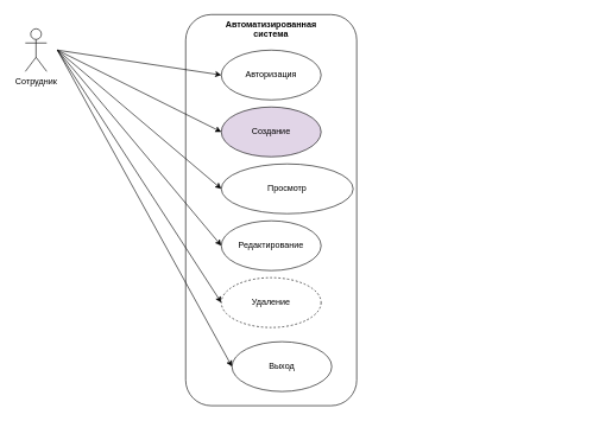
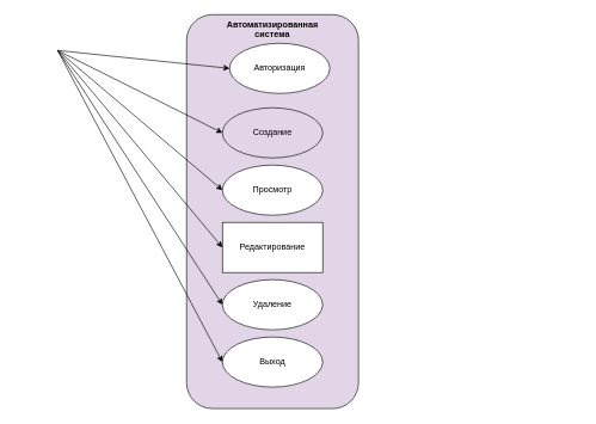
- <mxCell id="2" value="&lt;b&gt;Автоматизированная&lt;br&gt;система&lt;/b&gt;" style="rounded=1;whiteSpace=wrap;html=1;verticalAlign=top;" parent="1" vertex="1"><mxGeometry x="260" y="20" width="240" height="550" as="geometry" /></mxCell>
+ <mxCell id="2" value="&lt;b&gt;Автоматизированная&lt;br&gt;система&lt;/b&gt;" style="rounded=1;whiteSpace=wrap;html=1;verticalAlign=top;fillColor=#e1d5e7;" parent="1" vertex="1"><mxGeometry x="260" y="20" width="240" height="550" as="geometry" /></mxCell>
- <mxCell id="14" value="Сотрудник" style="shape=umlActor;verticalLabelPosition=bottom;verticalAlign=top;html=1;outlineConnect=0;" parent="1" vertex="1"><mxGeometry x="35" y="40" width="30" height="60" as="geometry" /></mxCell>
- <mxCell id="16" value="Авторизация" style="ellipse;whiteSpace=wrap;html=1;" parent="1" vertex="1"><mxGeometry x="310" y="70" width="140" height="70" as="geometry" /></mxCell>
+ <mxCell id="16" value="Авторизация" style="ellipse;whiteSpace=wrap;html=1;" parent="1" vertex="1"><mxGeometry x="320" y="60" width="140" height="70" as="geometry" /></mxCell>
- <mxCell id="11" value="Просмотр" style="ellipse;whiteSpace=wrap;html=1;" parent="1" vertex="1"><mxGeometry x="310" y="230" width="185" height="70" as="geometry" /></mxCell>
+ <mxCell id="11" value="Просмотр" style="ellipse;whiteSpace=wrap;html=1;" parent="1" vertex="1"><mxGeometry x="310" y="230" width="140" height="70" as="geometry" /></mxCell>
- <mxCell id="12" value="Редактирование" style="ellipse;whiteSpace=wrap;html=1;" parent="1" vertex="1"><mxGeometry x="310" y="310" width="140" height="70" as="geometry" /></mxCell>
+ <mxCell id="12" value="Редактирование" style="whiteSpace=wrap;html=1;rounded=0;" parent="1" vertex="1"><mxGeometry x="310" y="310" width="140" height="70" as="geometry" /></mxCell>
- <mxCell id="15" value="Удаление" style="ellipse;whiteSpace=wrap;html=1;dashed=1;" parent="1" vertex="1"><mxGeometry x="310" y="390" width="140" height="70" as="geometry" /></mxCell>
+ <mxCell id="15" value="Удаление" style="ellipse;whiteSpace=wrap;html=1;" parent="1" vertex="1"><mxGeometry x="310" y="390" width="140" height="70" as="geometry" /></mxCell>
- <mxCell id="13" value="Выход" style="ellipse;whiteSpace=wrap;html=1;" parent="1" vertex="1"><mxGeometry x="325" y="480" width="140" height="70" as="geometry" /></mxCell>
+ <mxCell id="13" value="Выход" style="ellipse;whiteSpace=wrap;html=1;" parent="1" vertex="1"><mxGeometry x="310" y="470" width="140" height="70" as="geometry" /></mxCell>
